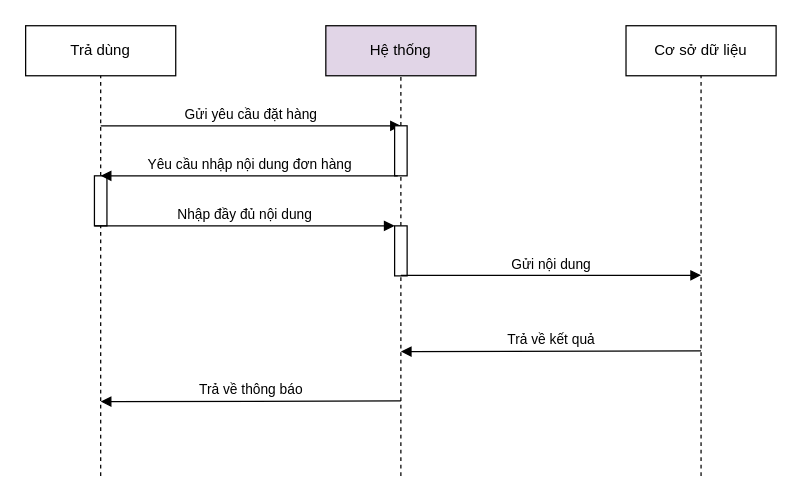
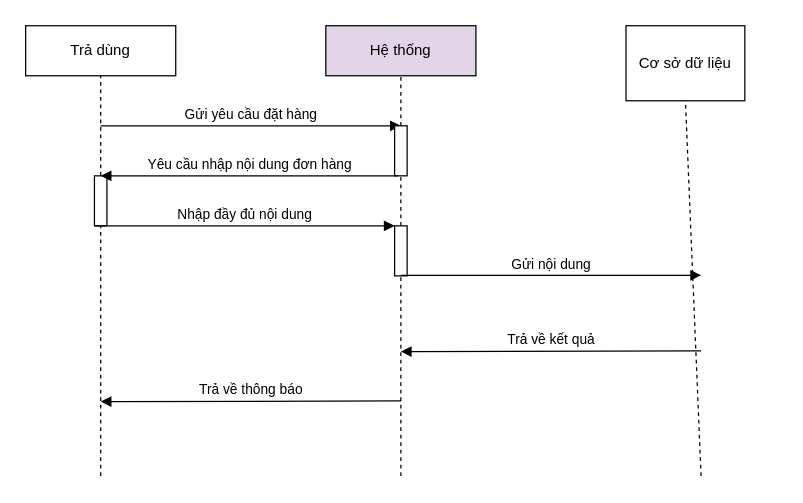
- <mxCell id="4" value="Cơ sở dữ liệu" style="rounded=0;whiteSpace=wrap;html=1;" vertex="1" parent="1"><mxGeometry x="500" width="120" height="40" as="geometry" y="20" /></mxCell>
+ <mxCell id="4" value="Cơ sở dữ liệu" style="rounded=0;whiteSpace=wrap;html=1;" vertex="1" parent="1"><mxGeometry x="500" y="20" width="95" height="60" as="geometry" /></mxCell>
